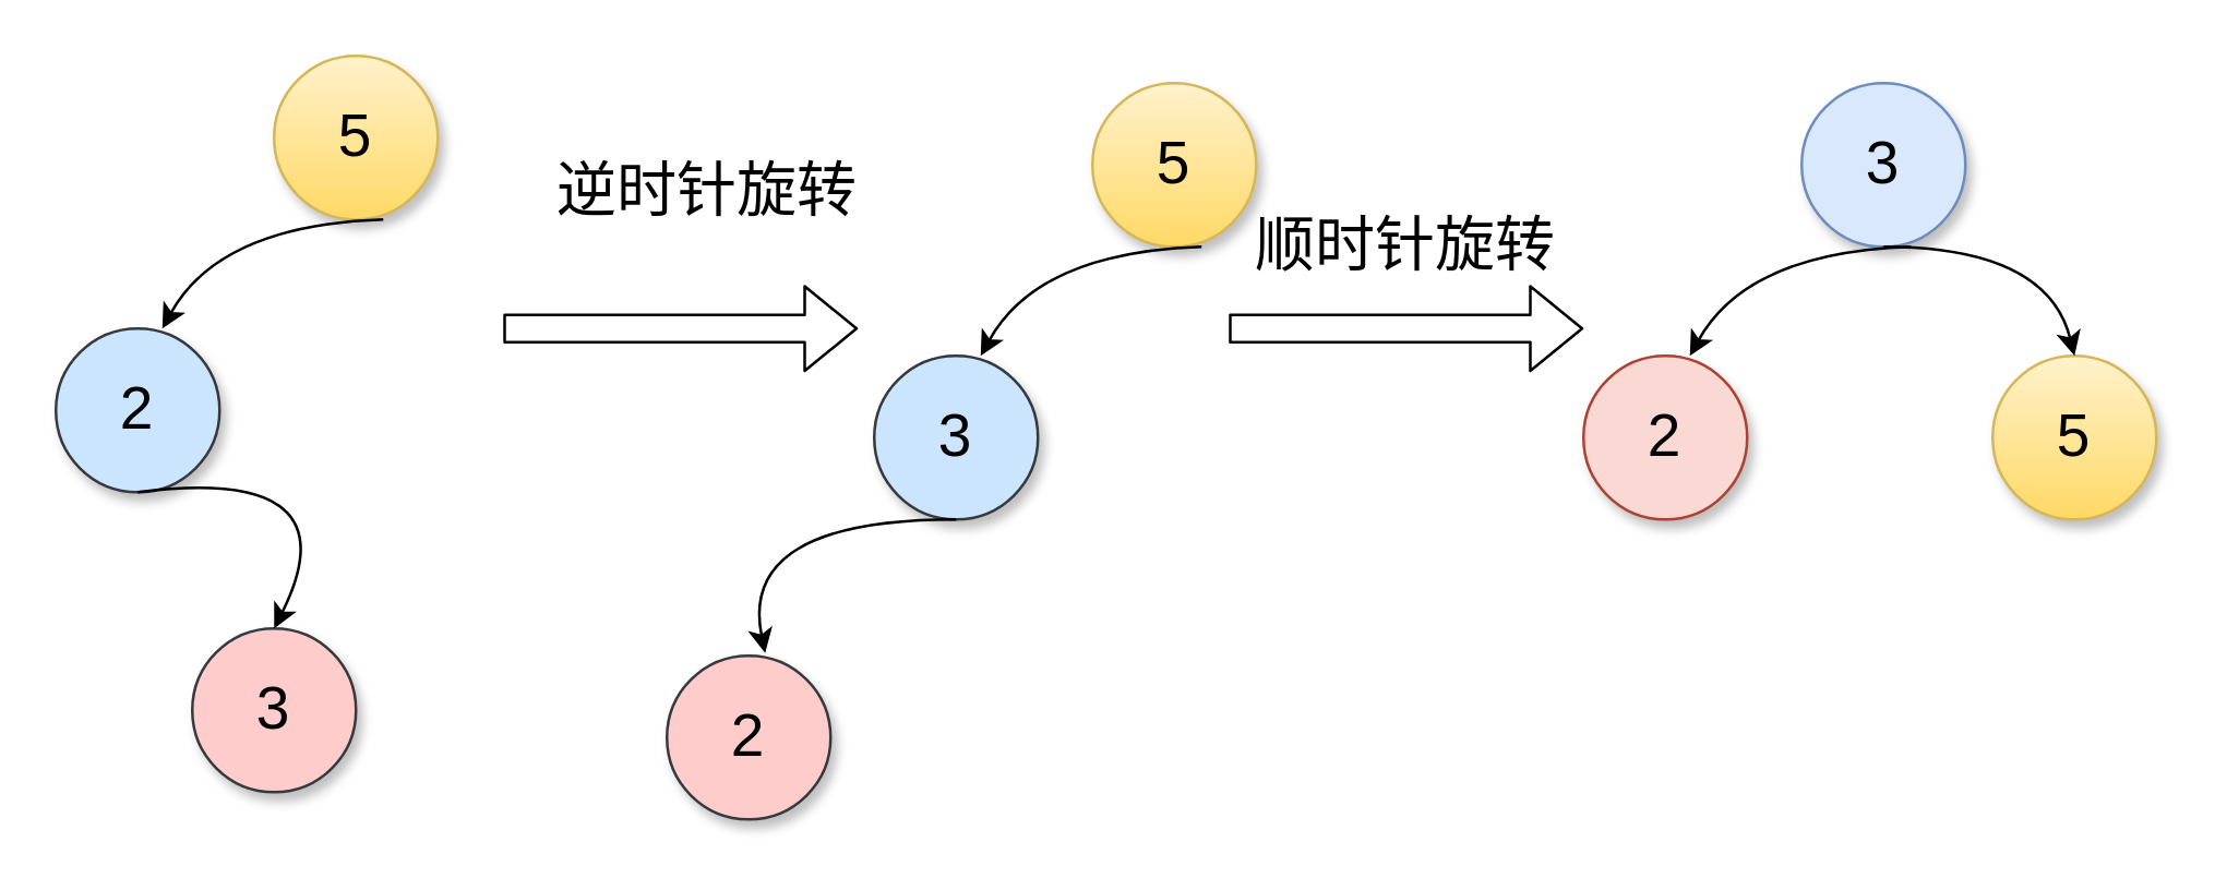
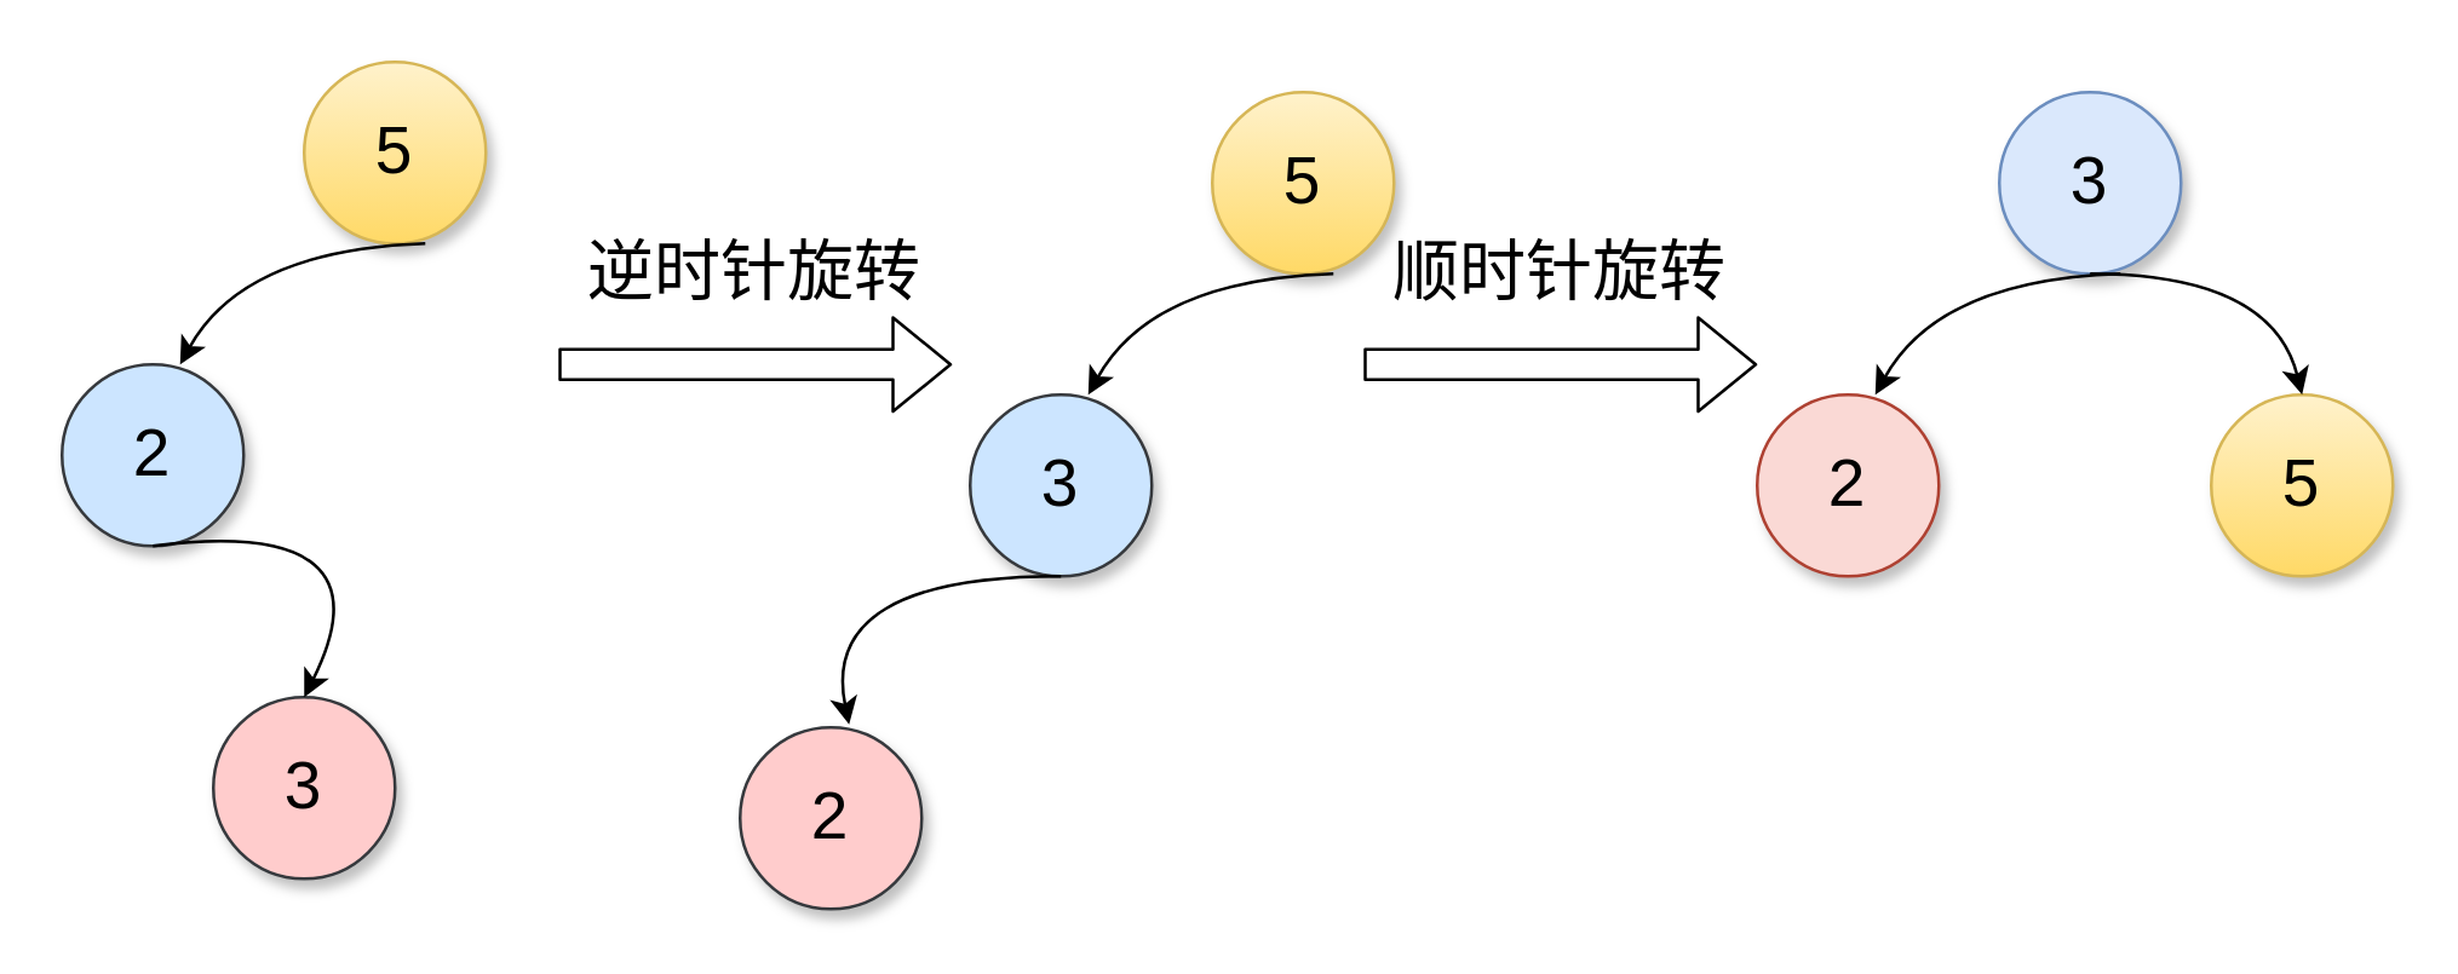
- <mxCell id="7" value="&lt;font style=&quot;font-size: 22px&quot;&gt;逆时针旋转&lt;/font&gt;" style="text;html=1;strokeColor=none;fillColor=none;align=center;verticalAlign=middle;whiteSpace=wrap;rounded=0;fontSize=22;" parent="1" vertex="1"><mxGeometry x="194" y="60" width="130" height="20" as="geometry" /></mxCell>
+ <mxCell id="7" value="&lt;font style=&quot;font-size: 22px&quot;&gt;逆时针旋转&lt;/font&gt;" style="text;html=1;strokeColor=none;fillColor=none;align=center;verticalAlign=middle;whiteSpace=wrap;rounded=0;fontSize=22;" parent="1" vertex="1"><mxGeometry x="184" y="80" width="130" height="20" as="geometry" /></mxCell>
